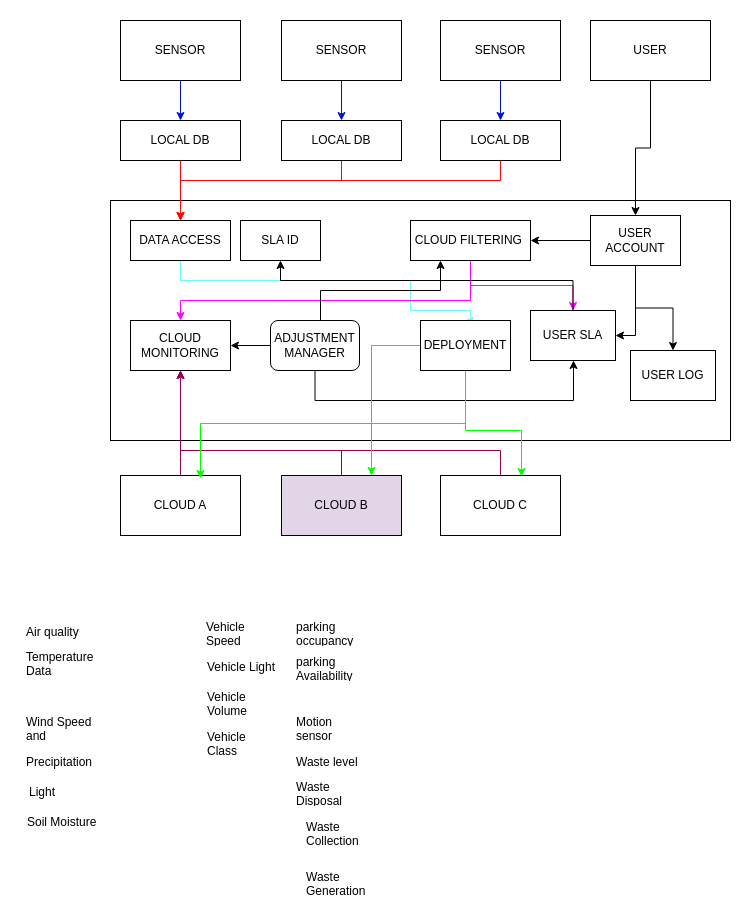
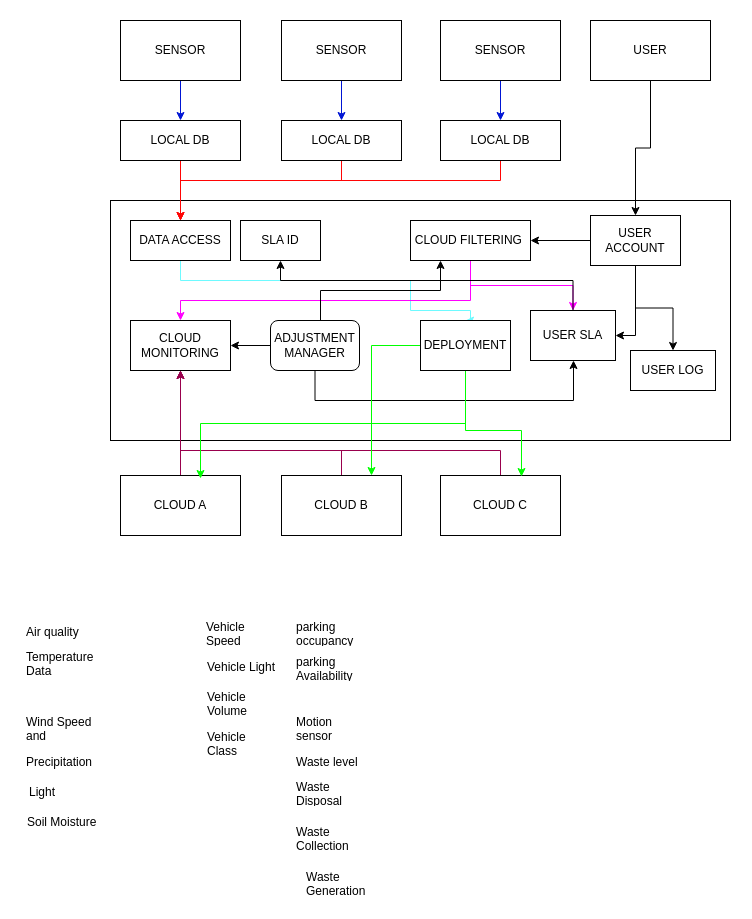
- <mxCell id="61" value="USER LOG" style="rounded=0;whiteSpace=wrap;html=1;" vertex="1" parent="1"><mxGeometry x="630" y="350" width="85" height="50" as="geometry" /></mxCell>
+ <mxCell id="61" value="USER LOG" style="rounded=0;whiteSpace=wrap;html=1;" vertex="1" parent="1"><mxGeometry x="630" y="350" width="85" height="40" as="geometry" /></mxCell>
- <mxCell id="29" value="CLOUD B" style="rounded=0;whiteSpace=wrap;html=1;fillColor=#e1d5e7;" parent="1" vertex="1"><mxGeometry x="281" y="475" width="120" height="60" as="geometry" /></mxCell>
+ <mxCell id="29" value="CLOUD B" style="rounded=0;whiteSpace=wrap;html=1;" parent="1" vertex="1"><mxGeometry x="281" y="475" width="120" height="60" as="geometry" /></mxCell>
- <mxCell id="18" value="Waste Collection" style="text;strokeColor=none;fillColor=none;align=left;verticalAlign=middle;spacingLeft=4;spacingRight=4;overflow=hidden;points=[[0,0.5],[1,0.5]];portConstraint=eastwest;rotatable=0;whiteSpace=wrap;html=1;" parent="1" vertex="1"><mxGeometry x="300" y="817" width="80" height="30" as="geometry" /></mxCell>
+ <mxCell id="18" value="Waste Collection" style="text;strokeColor=none;fillColor=none;align=left;verticalAlign=middle;spacingLeft=4;spacingRight=4;overflow=hidden;points=[[0,0.5],[1,0.5]];portConstraint=eastwest;rotatable=0;whiteSpace=wrap;html=1;" parent="1" vertex="1"><mxGeometry x="290" y="822" width="80" height="30" as="geometry" /></mxCell>
